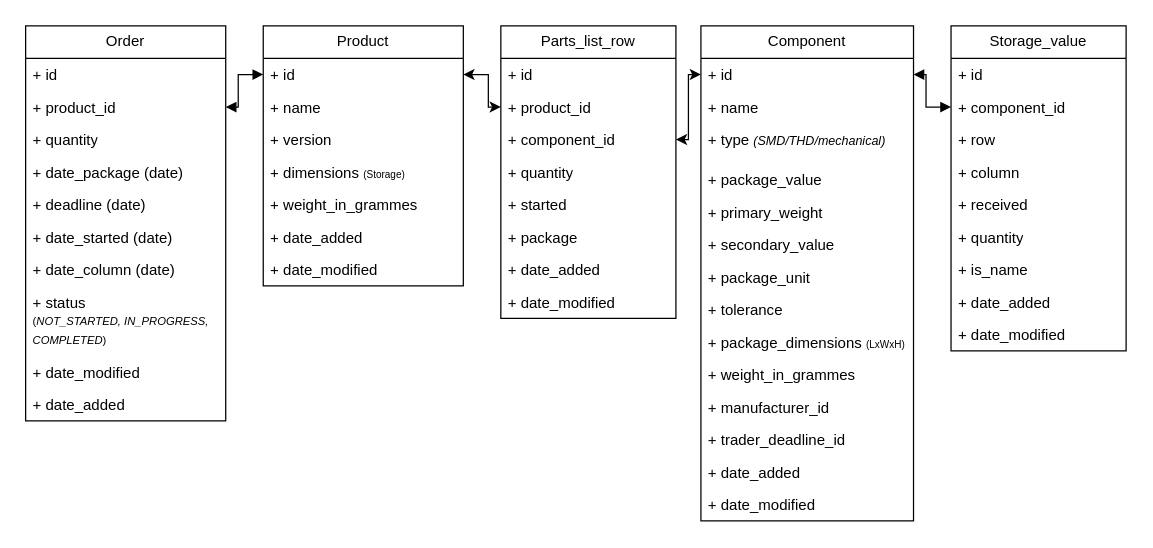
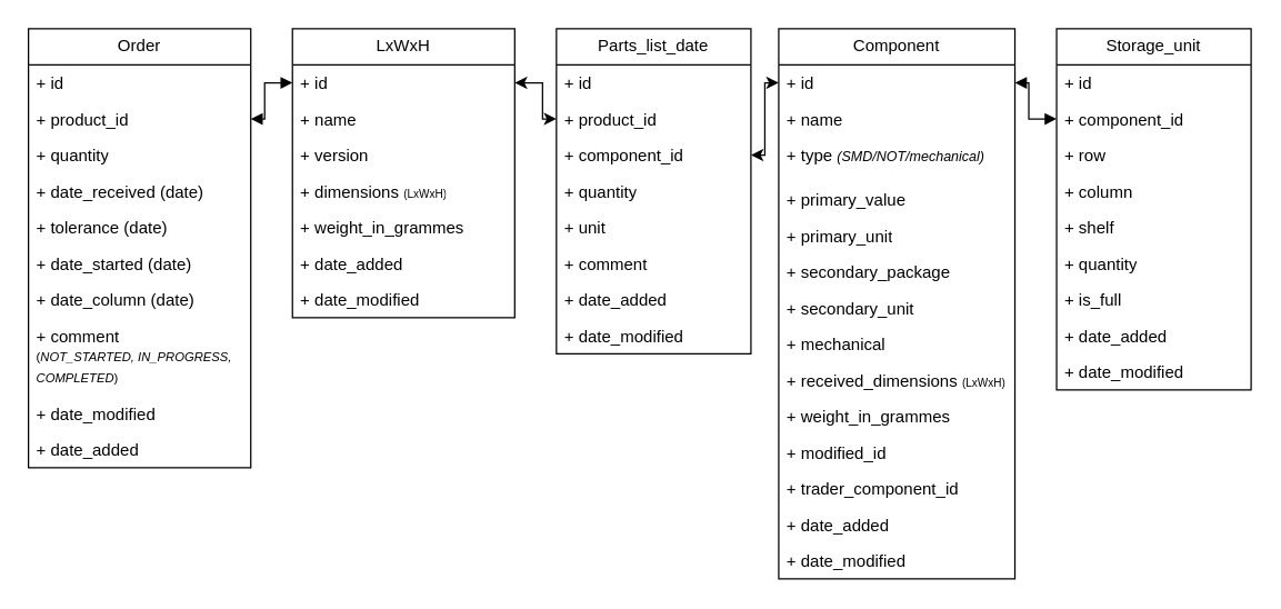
- <mxCell id="14" value="Product" style="swimlane;fontStyle=0;childLayout=stackLayout;horizontal=1;startSize=26;fillColor=none;horizontalStack=0;resizeParent=1;resizeParentMax=0;resizeLast=0;collapsible=1;marginBottom=0;whiteSpace=wrap;html=1;" parent="1" vertex="1"><mxGeometry x="210" y="20" width="160" height="208" as="geometry" /></mxCell>
+ <mxCell id="14" value="LxWxH" style="swimlane;fontStyle=0;childLayout=stackLayout;horizontal=1;startSize=26;fillColor=none;horizontalStack=0;resizeParent=1;resizeParentMax=0;resizeLast=0;collapsible=1;marginBottom=0;whiteSpace=wrap;html=1;" parent="1" vertex="1"><mxGeometry x="210" y="20" width="160" height="208" as="geometry" /></mxCell>
- <mxCell id="49" value="Parts_list_row" style="swimlane;fontStyle=0;childLayout=stackLayout;horizontal=1;startSize=26;fillColor=none;horizontalStack=0;resizeParent=1;resizeParentMax=0;resizeLast=0;collapsible=1;marginBottom=0;whiteSpace=wrap;html=1;" parent="1" vertex="1"><mxGeometry x="400" y="20" width="140" height="234" as="geometry" /></mxCell>
+ <mxCell id="49" value="Parts_list_date" style="swimlane;fontStyle=0;childLayout=stackLayout;horizontal=1;startSize=26;fillColor=none;horizontalStack=0;resizeParent=1;resizeParentMax=0;resizeLast=0;collapsible=1;marginBottom=0;whiteSpace=wrap;html=1;" parent="1" vertex="1"><mxGeometry x="400" y="20" width="140" height="234" as="geometry" /></mxCell>
- <mxCell id="38" value="Storage_value" style="swimlane;fontStyle=0;childLayout=stackLayout;horizontal=1;startSize=26;fillColor=none;horizontalStack=0;resizeParent=1;resizeParentMax=0;resizeLast=0;collapsible=1;marginBottom=0;whiteSpace=wrap;html=1;" parent="1" vertex="1"><mxGeometry x="760" y="20" width="140" height="260" as="geometry" /></mxCell>
+ <mxCell id="38" value="Storage_unit" style="swimlane;fontStyle=0;childLayout=stackLayout;horizontal=1;startSize=26;fillColor=none;horizontalStack=0;resizeParent=1;resizeParentMax=0;resizeLast=0;collapsible=1;marginBottom=0;whiteSpace=wrap;html=1;" parent="1" vertex="1"><mxGeometry x="760" y="20" width="140" height="260" as="geometry" /></mxCell>
- <mxCell id="26" value="+ type &lt;i&gt;&lt;font style=&quot;font-size: 10px;&quot;&gt;(SMD/THD/mechanical)&lt;/font&gt;&lt;/i&gt;" style="text;strokeColor=none;fillColor=none;align=left;verticalAlign=top;spacingLeft=4;spacingRight=4;overflow=hidden;rotatable=0;points=[[0,0.5],[1,0.5]];portConstraint=eastwest;whiteSpace=wrap;html=1;" parent="23" vertex="1"><mxGeometry y="78" width="170" height="32" as="geometry" /></mxCell>
+ <mxCell id="26" value="+ type &lt;i&gt;&lt;font style=&quot;font-size: 10px;&quot;&gt;(SMD/NOT/mechanical)&lt;/font&gt;&lt;/i&gt;" style="text;strokeColor=none;fillColor=none;align=left;verticalAlign=top;spacingLeft=4;spacingRight=4;overflow=hidden;rotatable=0;points=[[0,0.5],[1,0.5]];portConstraint=eastwest;whiteSpace=wrap;html=1;" parent="23" vertex="1"><mxGeometry y="78" width="170" height="32" as="geometry" /></mxCell>
- <mxCell id="7" value="+ date_package (date)" style="text;strokeColor=none;fillColor=none;align=left;verticalAlign=top;spacingLeft=4;spacingRight=4;overflow=hidden;rotatable=0;points=[[0,0.5],[1,0.5]];portConstraint=eastwest;whiteSpace=wrap;html=1;" parent="3" vertex="1"><mxGeometry y="104" width="160" height="26" as="geometry" /></mxCell>
+ <mxCell id="7" value="+ date_received (date)" style="text;strokeColor=none;fillColor=none;align=left;verticalAlign=top;spacingLeft=4;spacingRight=4;overflow=hidden;rotatable=0;points=[[0,0.5],[1,0.5]];portConstraint=eastwest;whiteSpace=wrap;html=1;" parent="3" vertex="1"><mxGeometry y="104" width="160" height="26" as="geometry" /></mxCell>
- <mxCell id="18" value="+ dimensions &lt;font style=&quot;font-size: 8px;&quot;&gt;(Storage)&lt;/font&gt;" style="text;strokeColor=none;fillColor=none;align=left;verticalAlign=top;spacingLeft=4;spacingRight=4;overflow=hidden;rotatable=0;points=[[0,0.5],[1,0.5]];portConstraint=eastwest;whiteSpace=wrap;html=1;" parent="14" vertex="1"><mxGeometry y="104" width="160" height="26" as="geometry" /></mxCell>
+ <mxCell id="18" value="+ dimensions &lt;font style=&quot;font-size: 8px;&quot;&gt;(LxWxH)&lt;/font&gt;" style="text;strokeColor=none;fillColor=none;align=left;verticalAlign=top;spacingLeft=4;spacingRight=4;overflow=hidden;rotatable=0;points=[[0,0.5],[1,0.5]];portConstraint=eastwest;whiteSpace=wrap;html=1;" parent="14" vertex="1"><mxGeometry y="104" width="160" height="26" as="geometry" /></mxCell>
- <mxCell id="27" value="+ package_value" style="text;strokeColor=none;fillColor=none;align=left;verticalAlign=top;spacingLeft=4;spacingRight=4;overflow=hidden;rotatable=0;points=[[0,0.5],[1,0.5]];portConstraint=eastwest;whiteSpace=wrap;html=1;" parent="23" vertex="1"><mxGeometry y="110" width="170" height="26" as="geometry" /></mxCell>
+ <mxCell id="27" value="+ primary_value" style="text;strokeColor=none;fillColor=none;align=left;verticalAlign=top;spacingLeft=4;spacingRight=4;overflow=hidden;rotatable=0;points=[[0,0.5],[1,0.5]];portConstraint=eastwest;whiteSpace=wrap;html=1;" parent="23" vertex="1"><mxGeometry y="110" width="170" height="26" as="geometry" /></mxCell>
- <mxCell id="8" value="+ deadline (date)" style="text;strokeColor=none;fillColor=none;align=left;verticalAlign=top;spacingLeft=4;spacingRight=4;overflow=hidden;rotatable=0;points=[[0,0.5],[1,0.5]];portConstraint=eastwest;whiteSpace=wrap;html=1;" parent="3" vertex="1"><mxGeometry y="130" width="160" height="26" as="geometry" /></mxCell>
+ <mxCell id="8" value="+ tolerance (date)" style="text;strokeColor=none;fillColor=none;align=left;verticalAlign=top;spacingLeft=4;spacingRight=4;overflow=hidden;rotatable=0;points=[[0,0.5],[1,0.5]];portConstraint=eastwest;whiteSpace=wrap;html=1;" parent="3" vertex="1"><mxGeometry y="130" width="160" height="26" as="geometry" /></mxCell>
- <mxCell id="54" value="+ started" style="text;strokeColor=none;fillColor=none;align=left;verticalAlign=top;spacingLeft=4;spacingRight=4;overflow=hidden;rotatable=0;points=[[0,0.5],[1,0.5]];portConstraint=eastwest;whiteSpace=wrap;html=1;" parent="49" vertex="1"><mxGeometry y="130" width="140" height="26" as="geometry" /></mxCell>
+ <mxCell id="54" value="+ unit" style="text;strokeColor=none;fillColor=none;align=left;verticalAlign=top;spacingLeft=4;spacingRight=4;overflow=hidden;rotatable=0;points=[[0,0.5],[1,0.5]];portConstraint=eastwest;whiteSpace=wrap;html=1;" parent="49" vertex="1"><mxGeometry y="130" width="140" height="26" as="geometry" /></mxCell>
- <mxCell id="43" value="+ received" style="text;strokeColor=none;fillColor=none;align=left;verticalAlign=top;spacingLeft=4;spacingRight=4;overflow=hidden;rotatable=0;points=[[0,0.5],[1,0.5]];portConstraint=eastwest;whiteSpace=wrap;html=1;" parent="38" vertex="1"><mxGeometry y="130" width="140" height="26" as="geometry" /></mxCell>
+ <mxCell id="43" value="+ shelf" style="text;strokeColor=none;fillColor=none;align=left;verticalAlign=top;spacingLeft=4;spacingRight=4;overflow=hidden;rotatable=0;points=[[0,0.5],[1,0.5]];portConstraint=eastwest;whiteSpace=wrap;html=1;" parent="38" vertex="1"><mxGeometry y="130" width="140" height="26" as="geometry" /></mxCell>
- <mxCell id="28" value="+ primary_weight" style="text;strokeColor=none;fillColor=none;align=left;verticalAlign=top;spacingLeft=4;spacingRight=4;overflow=hidden;rotatable=0;points=[[0,0.5],[1,0.5]];portConstraint=eastwest;whiteSpace=wrap;html=1;" parent="23" vertex="1"><mxGeometry y="136" width="170" height="26" as="geometry" /></mxCell>
+ <mxCell id="28" value="+ primary_unit" style="text;strokeColor=none;fillColor=none;align=left;verticalAlign=top;spacingLeft=4;spacingRight=4;overflow=hidden;rotatable=0;points=[[0,0.5],[1,0.5]];portConstraint=eastwest;whiteSpace=wrap;html=1;" parent="23" vertex="1"><mxGeometry y="136" width="170" height="26" as="geometry" /></mxCell>
- <mxCell id="55" value="+ package" style="text;strokeColor=none;fillColor=none;align=left;verticalAlign=top;spacingLeft=4;spacingRight=4;overflow=hidden;rotatable=0;points=[[0,0.5],[1,0.5]];portConstraint=eastwest;whiteSpace=wrap;html=1;" parent="49" vertex="1"><mxGeometry y="156" width="140" height="26" as="geometry" /></mxCell>
+ <mxCell id="55" value="+ comment" style="text;strokeColor=none;fillColor=none;align=left;verticalAlign=top;spacingLeft=4;spacingRight=4;overflow=hidden;rotatable=0;points=[[0,0.5],[1,0.5]];portConstraint=eastwest;whiteSpace=wrap;html=1;" parent="49" vertex="1"><mxGeometry y="156" width="140" height="26" as="geometry" /></mxCell>
- <mxCell id="29" value="+ secondary_value" style="text;strokeColor=none;fillColor=none;align=left;verticalAlign=top;spacingLeft=4;spacingRight=4;overflow=hidden;rotatable=0;points=[[0,0.5],[1,0.5]];portConstraint=eastwest;whiteSpace=wrap;html=1;" parent="23" vertex="1"><mxGeometry y="162" width="170" height="26" as="geometry" /></mxCell>
+ <mxCell id="29" value="+ secondary_package" style="text;strokeColor=none;fillColor=none;align=left;verticalAlign=top;spacingLeft=4;spacingRight=4;overflow=hidden;rotatable=0;points=[[0,0.5],[1,0.5]];portConstraint=eastwest;whiteSpace=wrap;html=1;" parent="23" vertex="1"><mxGeometry y="162" width="170" height="26" as="geometry" /></mxCell>
- <mxCell id="45" value="+ is_name" style="text;strokeColor=none;fillColor=none;align=left;verticalAlign=top;spacingLeft=4;spacingRight=4;overflow=hidden;rotatable=0;points=[[0,0.5],[1,0.5]];portConstraint=eastwest;whiteSpace=wrap;html=1;" parent="38" vertex="1"><mxGeometry y="182" width="140" height="26" as="geometry" /></mxCell>
+ <mxCell id="45" value="+ is_full" style="text;strokeColor=none;fillColor=none;align=left;verticalAlign=top;spacingLeft=4;spacingRight=4;overflow=hidden;rotatable=0;points=[[0,0.5],[1,0.5]];portConstraint=eastwest;whiteSpace=wrap;html=1;" parent="38" vertex="1"><mxGeometry y="182" width="140" height="26" as="geometry" /></mxCell>
- <mxCell id="30" value="+ package_unit" style="text;strokeColor=none;fillColor=none;align=left;verticalAlign=top;spacingLeft=4;spacingRight=4;overflow=hidden;rotatable=0;points=[[0,0.5],[1,0.5]];portConstraint=eastwest;whiteSpace=wrap;html=1;" parent="23" vertex="1"><mxGeometry y="188" width="170" height="26" as="geometry" /></mxCell>
+ <mxCell id="30" value="+ secondary_unit" style="text;strokeColor=none;fillColor=none;align=left;verticalAlign=top;spacingLeft=4;spacingRight=4;overflow=hidden;rotatable=0;points=[[0,0.5],[1,0.5]];portConstraint=eastwest;whiteSpace=wrap;html=1;" parent="23" vertex="1"><mxGeometry y="188" width="170" height="26" as="geometry" /></mxCell>
- <mxCell id="31" value="+ tolerance" style="text;strokeColor=none;fillColor=none;align=left;verticalAlign=top;spacingLeft=4;spacingRight=4;overflow=hidden;rotatable=0;points=[[0,0.5],[1,0.5]];portConstraint=eastwest;whiteSpace=wrap;html=1;" parent="23" vertex="1"><mxGeometry y="214" width="170" height="26" as="geometry" /></mxCell>
+ <mxCell id="31" value="+ mechanical" style="text;strokeColor=none;fillColor=none;align=left;verticalAlign=top;spacingLeft=4;spacingRight=4;overflow=hidden;rotatable=0;points=[[0,0.5],[1,0.5]];portConstraint=eastwest;whiteSpace=wrap;html=1;" parent="23" vertex="1"><mxGeometry y="214" width="170" height="26" as="geometry" /></mxCell>
- <mxCell id="11" value="+ status&lt;br&gt;&lt;font style=&quot;font-size: 9px;&quot;&gt;(&lt;font style=&quot;font-size: 9px;&quot;&gt;&lt;i&gt;NOT_STARTED, IN_PROGRESS, COMPLETED&lt;/i&gt;&lt;/font&gt;&lt;span style=&quot;background-color: initial;&quot;&gt;)&lt;br&gt;&lt;/span&gt;&lt;/font&gt;" style="text;strokeColor=none;fillColor=none;align=left;verticalAlign=top;spacingLeft=4;spacingRight=4;overflow=hidden;rotatable=0;points=[[0,0.5],[1,0.5]];portConstraint=eastwest;whiteSpace=wrap;html=1;" parent="3" vertex="1"><mxGeometry y="208" width="160" height="56" as="geometry" /></mxCell>
+ <mxCell id="11" value="+ comment&lt;br&gt;&lt;font style=&quot;font-size: 9px;&quot;&gt;(&lt;font style=&quot;font-size: 9px;&quot;&gt;&lt;i&gt;NOT_STARTED, IN_PROGRESS, COMPLETED&lt;/i&gt;&lt;/font&gt;&lt;span style=&quot;background-color: initial;&quot;&gt;)&lt;br&gt;&lt;/span&gt;&lt;/font&gt;" style="text;strokeColor=none;fillColor=none;align=left;verticalAlign=top;spacingLeft=4;spacingRight=4;overflow=hidden;rotatable=0;points=[[0,0.5],[1,0.5]];portConstraint=eastwest;whiteSpace=wrap;html=1;" parent="3" vertex="1"><mxGeometry y="208" width="160" height="56" as="geometry" /></mxCell>
- <mxCell id="32" value="+ package_dimensions &lt;font style=&quot;font-size: 8px;&quot;&gt;(LxWxH)&lt;/font&gt;" style="text;strokeColor=none;fillColor=none;align=left;verticalAlign=top;spacingLeft=4;spacingRight=4;overflow=hidden;rotatable=0;points=[[0,0.5],[1,0.5]];portConstraint=eastwest;whiteSpace=wrap;html=1;" parent="23" vertex="1"><mxGeometry y="240" width="170" height="26" as="geometry" /></mxCell>
+ <mxCell id="32" value="+ received_dimensions &lt;font style=&quot;font-size: 8px;&quot;&gt;(LxWxH)&lt;/font&gt;" style="text;strokeColor=none;fillColor=none;align=left;verticalAlign=top;spacingLeft=4;spacingRight=4;overflow=hidden;rotatable=0;points=[[0,0.5],[1,0.5]];portConstraint=eastwest;whiteSpace=wrap;html=1;" parent="23" vertex="1"><mxGeometry y="240" width="170" height="26" as="geometry" /></mxCell>
- <mxCell id="34" value="+ manufacturer_id" style="text;strokeColor=none;fillColor=none;align=left;verticalAlign=top;spacingLeft=4;spacingRight=4;overflow=hidden;rotatable=0;points=[[0,0.5],[1,0.5]];portConstraint=eastwest;whiteSpace=wrap;html=1;" parent="23" vertex="1"><mxGeometry y="292" width="170" height="26" as="geometry" /></mxCell>
+ <mxCell id="34" value="+ modified_id" style="text;strokeColor=none;fillColor=none;align=left;verticalAlign=top;spacingLeft=4;spacingRight=4;overflow=hidden;rotatable=0;points=[[0,0.5],[1,0.5]];portConstraint=eastwest;whiteSpace=wrap;html=1;" parent="23" vertex="1"><mxGeometry y="292" width="170" height="26" as="geometry" /></mxCell>
- <mxCell id="35" value="+ trader_deadline_id" style="text;strokeColor=none;fillColor=none;align=left;verticalAlign=top;spacingLeft=4;spacingRight=4;overflow=hidden;rotatable=0;points=[[0,0.5],[1,0.5]];portConstraint=eastwest;whiteSpace=wrap;html=1;" parent="23" vertex="1"><mxGeometry y="318" width="170" height="26" as="geometry" /></mxCell>
+ <mxCell id="35" value="+ trader_component_id" style="text;strokeColor=none;fillColor=none;align=left;verticalAlign=top;spacingLeft=4;spacingRight=4;overflow=hidden;rotatable=0;points=[[0,0.5],[1,0.5]];portConstraint=eastwest;whiteSpace=wrap;html=1;" parent="23" vertex="1"><mxGeometry y="318" width="170" height="26" as="geometry" /></mxCell>
